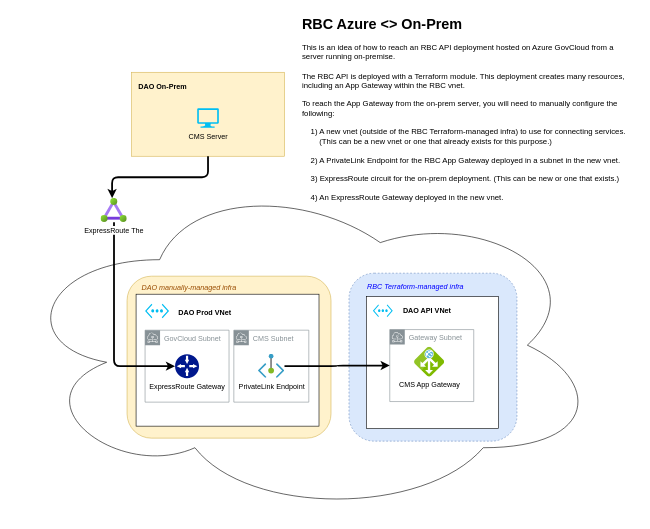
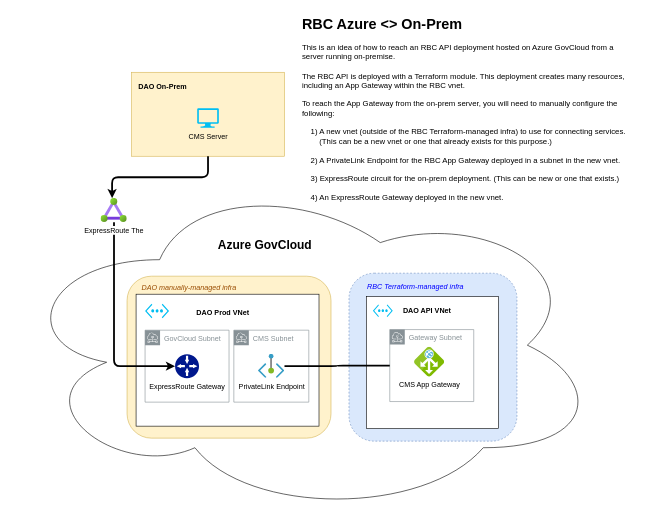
+ <mxCell id="4" value="&lt;div&gt;Azure GovCloud&lt;/div&gt;" style="text;html=1;align=center;verticalAlign=middle;whiteSpace=wrap;rounded=0;fontStyle=1;fontSize=20;" vertex="1" parent="1"><mxGeometry x="351" y="389" width="180" height="35" as="geometry" /></mxCell>
- <mxCell id="25" value="DAO Prod VNet" style="text;html=1;align=center;verticalAlign=middle;whiteSpace=wrap;rounded=0;fontStyle=1" vertex="1" parent="1"><mxGeometry x="291" y="506" width="100" height="30" as="geometry" /></mxCell>
+ <mxCell id="25" value="DAO Prod VNet" style="text;html=1;align=center;verticalAlign=middle;whiteSpace=wrap;rounded=0;fontStyle=1" vertex="1" parent="1"><mxGeometry x="321" y="506" width="100" height="30" as="geometry" /></mxCell>
- <mxCell id="28" value="" style="edgeStyle=orthogonalEdgeStyle;rounded=1;orthogonalLoop=1;jettySize=auto;html=1;curved=0;strokeWidth=3;" edge="1" parent="1" source="15" target="23"><mxGeometry relative="1" as="geometry" /></mxCell>
+ <mxCell id="28" value="" style="edgeStyle=orthogonalEdgeStyle;rounded=1;orthogonalLoop=1;jettySize=auto;html=1;curved=0;strokeWidth=3;endArrow=none;" edge="1" parent="1" source="15" target="23"><mxGeometry relative="1" as="geometry" /></mxCell>
